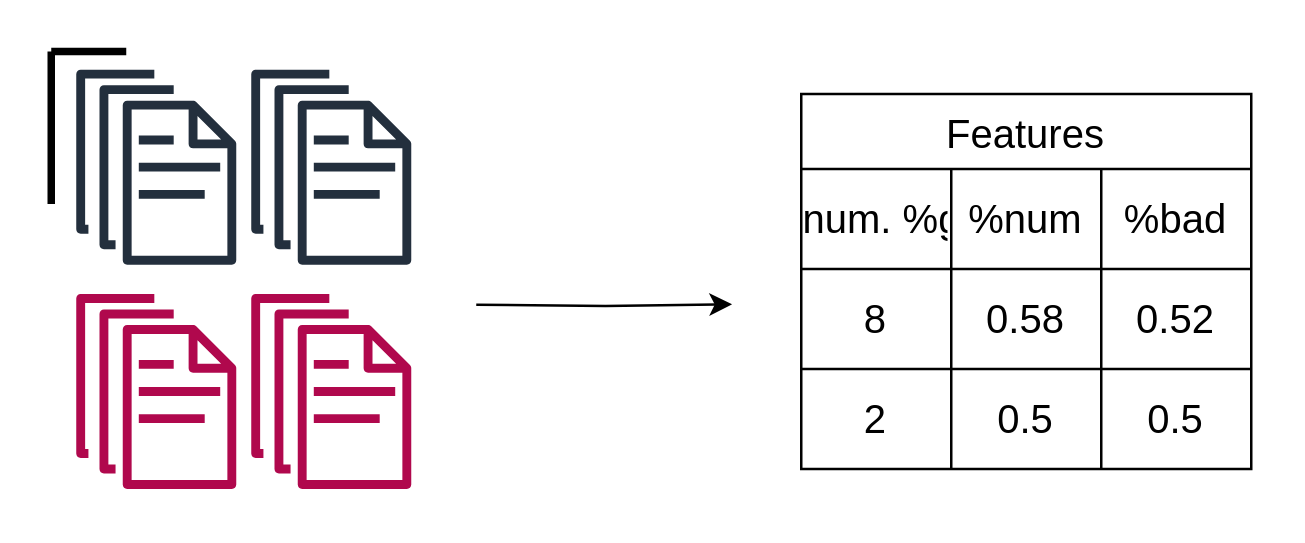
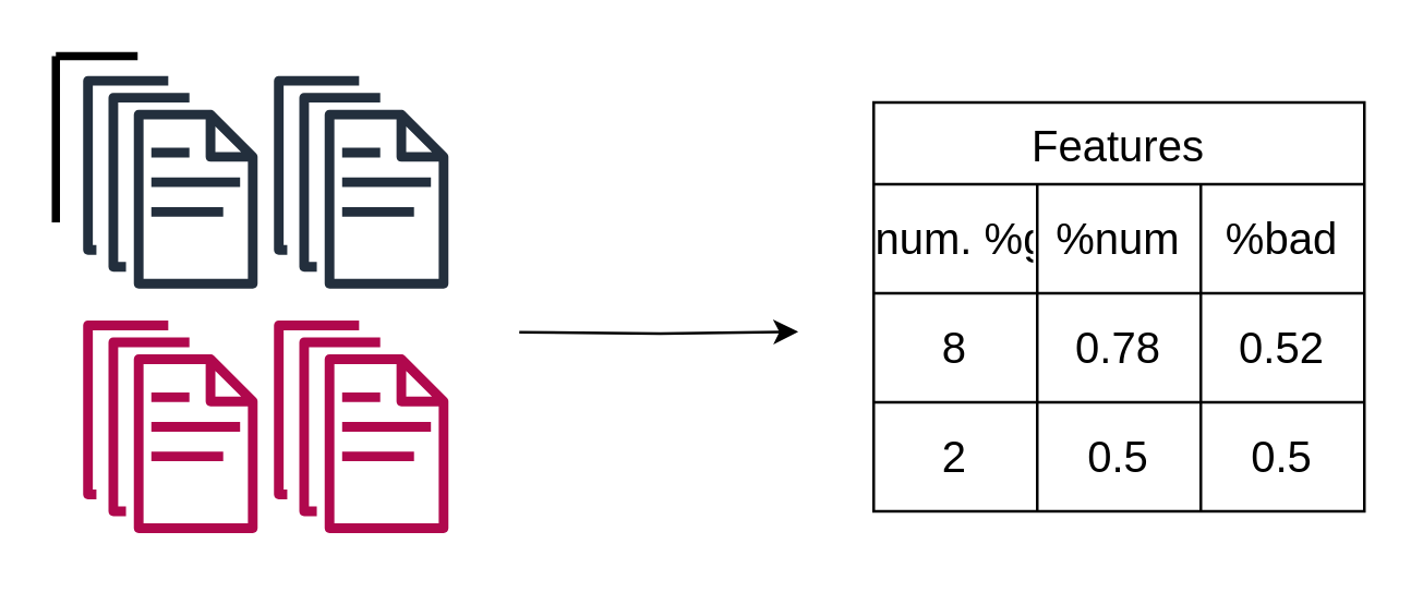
- <mxCell id="16" value="0.58" style="shape=partialRectangle;html=1;whiteSpace=wrap;connectable=0;strokeColor=inherit;overflow=hidden;fillColor=none;top=0;left=0;bottom=0;right=0;pointerEvents=1;fontSize=16;" vertex="1" parent="14"><mxGeometry x="60" width="60" height="40" as="geometry"><mxRectangle width="60" height="40" as="alternateBounds" /></mxGeometry></mxCell>
+ <mxCell id="16" value="0.78" style="shape=partialRectangle;html=1;whiteSpace=wrap;connectable=0;strokeColor=inherit;overflow=hidden;fillColor=none;top=0;left=0;bottom=0;right=0;pointerEvents=1;fontSize=16;" vertex="1" parent="14"><mxGeometry x="60" width="60" height="40" as="geometry"><mxRectangle width="60" height="40" as="alternateBounds" /></mxGeometry></mxCell>
